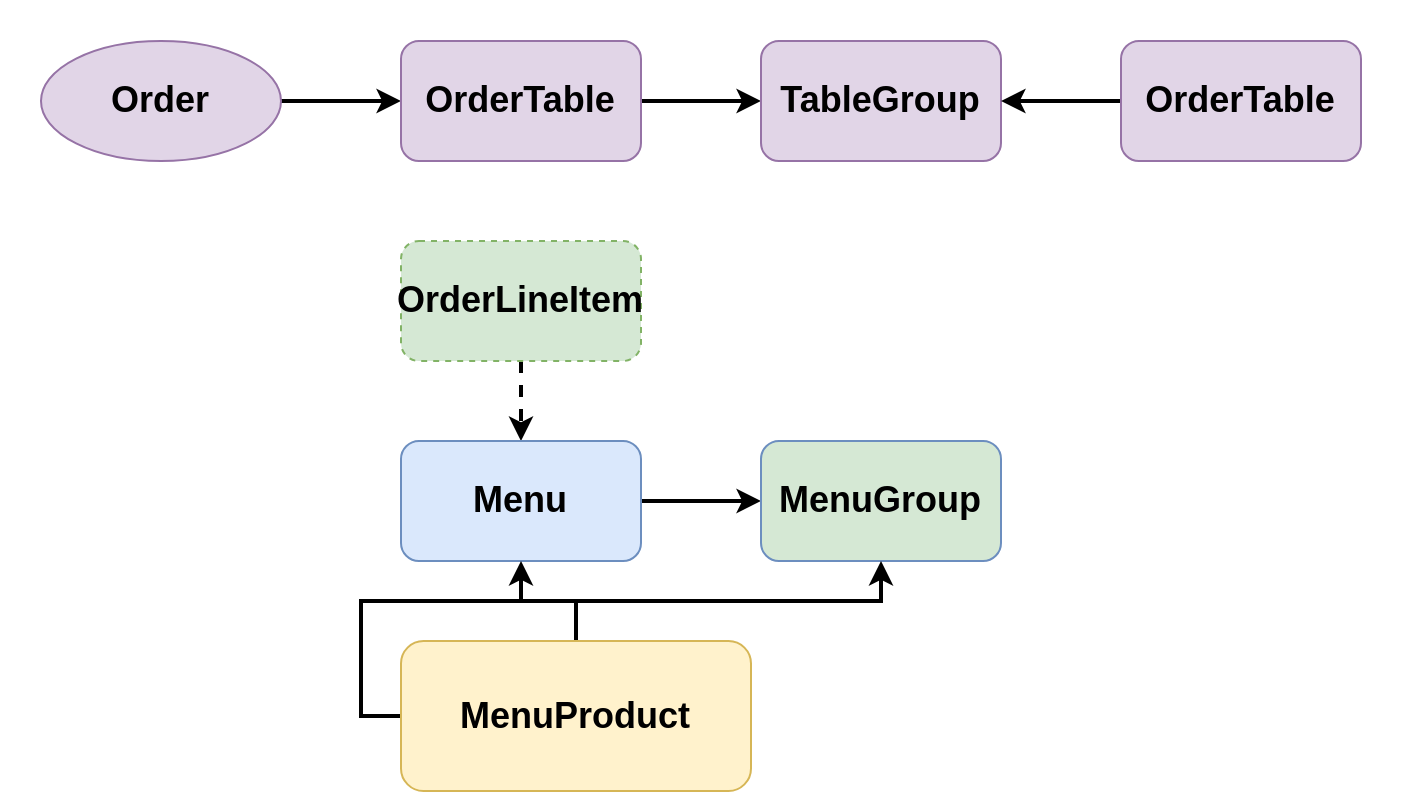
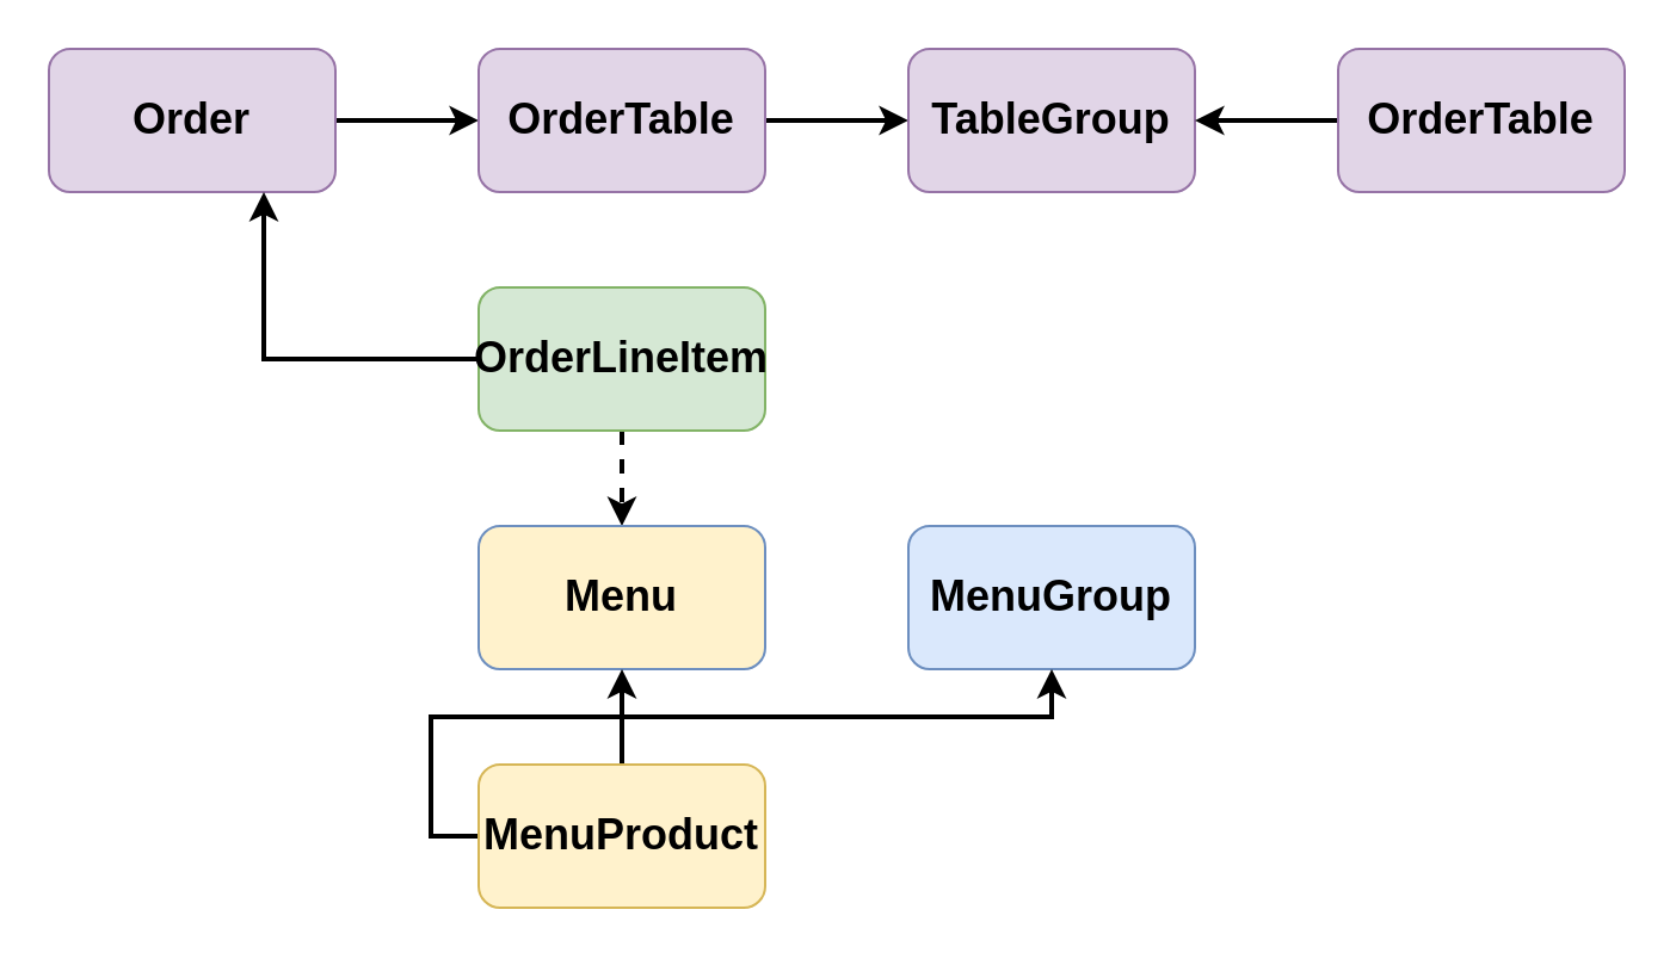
- <mxCell id="3" value="&lt;b&gt;&lt;font style=&quot;font-size: 18px&quot;&gt;Order&lt;/font&gt;&lt;/b&gt;" style="ellipse;whiteSpace=wrap;html=1;fillColor=#e1d5e7;strokeColor=#9673a6;" vertex="1" parent="1"><mxGeometry x="20" y="20" width="120" height="60" as="geometry" /></mxCell>
+ <mxCell id="3" value="&lt;b&gt;&lt;font style=&quot;font-size: 18px&quot;&gt;Order&lt;/font&gt;&lt;/b&gt;" style="rounded=1;whiteSpace=wrap;html=1;fillColor=#e1d5e7;strokeColor=#9673a6;" vertex="1" parent="1"><mxGeometry x="20" y="20" width="120" height="60" as="geometry" /></mxCell>
+ <mxCell id="9" style="edgeStyle=orthogonalEdgeStyle;rounded=0;orthogonalLoop=1;jettySize=auto;html=1;exitX=0;exitY=0.5;exitDx=0;exitDy=0;entryX=0.75;entryY=1;entryDx=0;entryDy=0;strokeWidth=2;" edge="1" parent="1" source="11" target="3"><mxGeometry relative="1" as="geometry" /></mxCell>
- <mxCell id="11" value="&lt;b&gt;&lt;font style=&quot;font-size: 18px&quot;&gt;OrderLineItem&lt;br&gt;&lt;/font&gt;&lt;/b&gt;" style="rounded=1;whiteSpace=wrap;html=1;fillColor=#d5e8d4;strokeColor=#82b366;dashed=1;" vertex="1" parent="1"><mxGeometry x="200" y="120" width="120" height="60" as="geometry" /></mxCell>
+ <mxCell id="11" value="&lt;b&gt;&lt;font style=&quot;font-size: 18px&quot;&gt;OrderLineItem&lt;br&gt;&lt;/font&gt;&lt;/b&gt;" style="rounded=1;whiteSpace=wrap;html=1;fillColor=#d5e8d4;strokeColor=#82b366;" vertex="1" parent="1"><mxGeometry x="200" y="120" width="120" height="60" as="geometry" /></mxCell>
- <mxCell id="13" value="&lt;b&gt;&lt;font style=&quot;font-size: 18px&quot;&gt;Menu&lt;br&gt;&lt;/font&gt;&lt;/b&gt;" style="rounded=1;whiteSpace=wrap;html=1;fillColor=#dae8fc;strokeColor=#6c8ebf;" vertex="1" parent="1"><mxGeometry x="200" y="220" width="120" height="60" as="geometry" /></mxCell>
+ <mxCell id="13" value="&lt;b&gt;&lt;font style=&quot;font-size: 18px&quot;&gt;Menu&lt;br&gt;&lt;/font&gt;&lt;/b&gt;" style="rounded=1;whiteSpace=wrap;html=1;fillColor=#fff2cc;strokeColor=#6c8ebf;" vertex="1" parent="1"><mxGeometry x="200" y="220" width="120" height="60" as="geometry" /></mxCell>
- <mxCell id="12" value="" style="edgeStyle=orthogonalEdgeStyle;rounded=0;orthogonalLoop=1;jettySize=auto;html=1;strokeWidth=2;" edge="1" parent="1" source="13" target="14"><mxGeometry relative="1" as="geometry" /></mxCell>
- <mxCell id="14" value="&lt;b&gt;&lt;font style=&quot;font-size: 18px&quot;&gt;MenuGroup&lt;br&gt;&lt;/font&gt;&lt;/b&gt;" style="rounded=1;whiteSpace=wrap;html=1;fillColor=#d5e8d4;strokeColor=#6c8ebf;" vertex="1" parent="1"><mxGeometry x="380" y="220" width="120" height="60" as="geometry" /></mxCell>
+ <mxCell id="14" value="&lt;b&gt;&lt;font style=&quot;font-size: 18px&quot;&gt;MenuGroup&lt;br&gt;&lt;/font&gt;&lt;/b&gt;" style="rounded=1;whiteSpace=wrap;html=1;fillColor=#dae8fc;strokeColor=#6c8ebf;" vertex="1" parent="1"><mxGeometry x="380" y="220" width="120" height="60" as="geometry" /></mxCell>
- <mxCell id="17" value="&lt;b&gt;&lt;font style=&quot;font-size: 18px&quot;&gt;MenuProduct&lt;br&gt;&lt;/font&gt;&lt;/b&gt;" style="rounded=1;whiteSpace=wrap;html=1;fillColor=#fff2cc;strokeColor=#d6b656;" vertex="1" parent="1"><mxGeometry x="200" y="320" width="175" height="75" as="geometry" /></mxCell>
+ <mxCell id="17" value="&lt;b&gt;&lt;font style=&quot;font-size: 18px&quot;&gt;MenuProduct&lt;br&gt;&lt;/font&gt;&lt;/b&gt;" style="rounded=1;whiteSpace=wrap;html=1;fillColor=#fff2cc;strokeColor=#d6b656;" vertex="1" parent="1"><mxGeometry x="200" y="320" width="120" height="60" as="geometry" /></mxCell>
